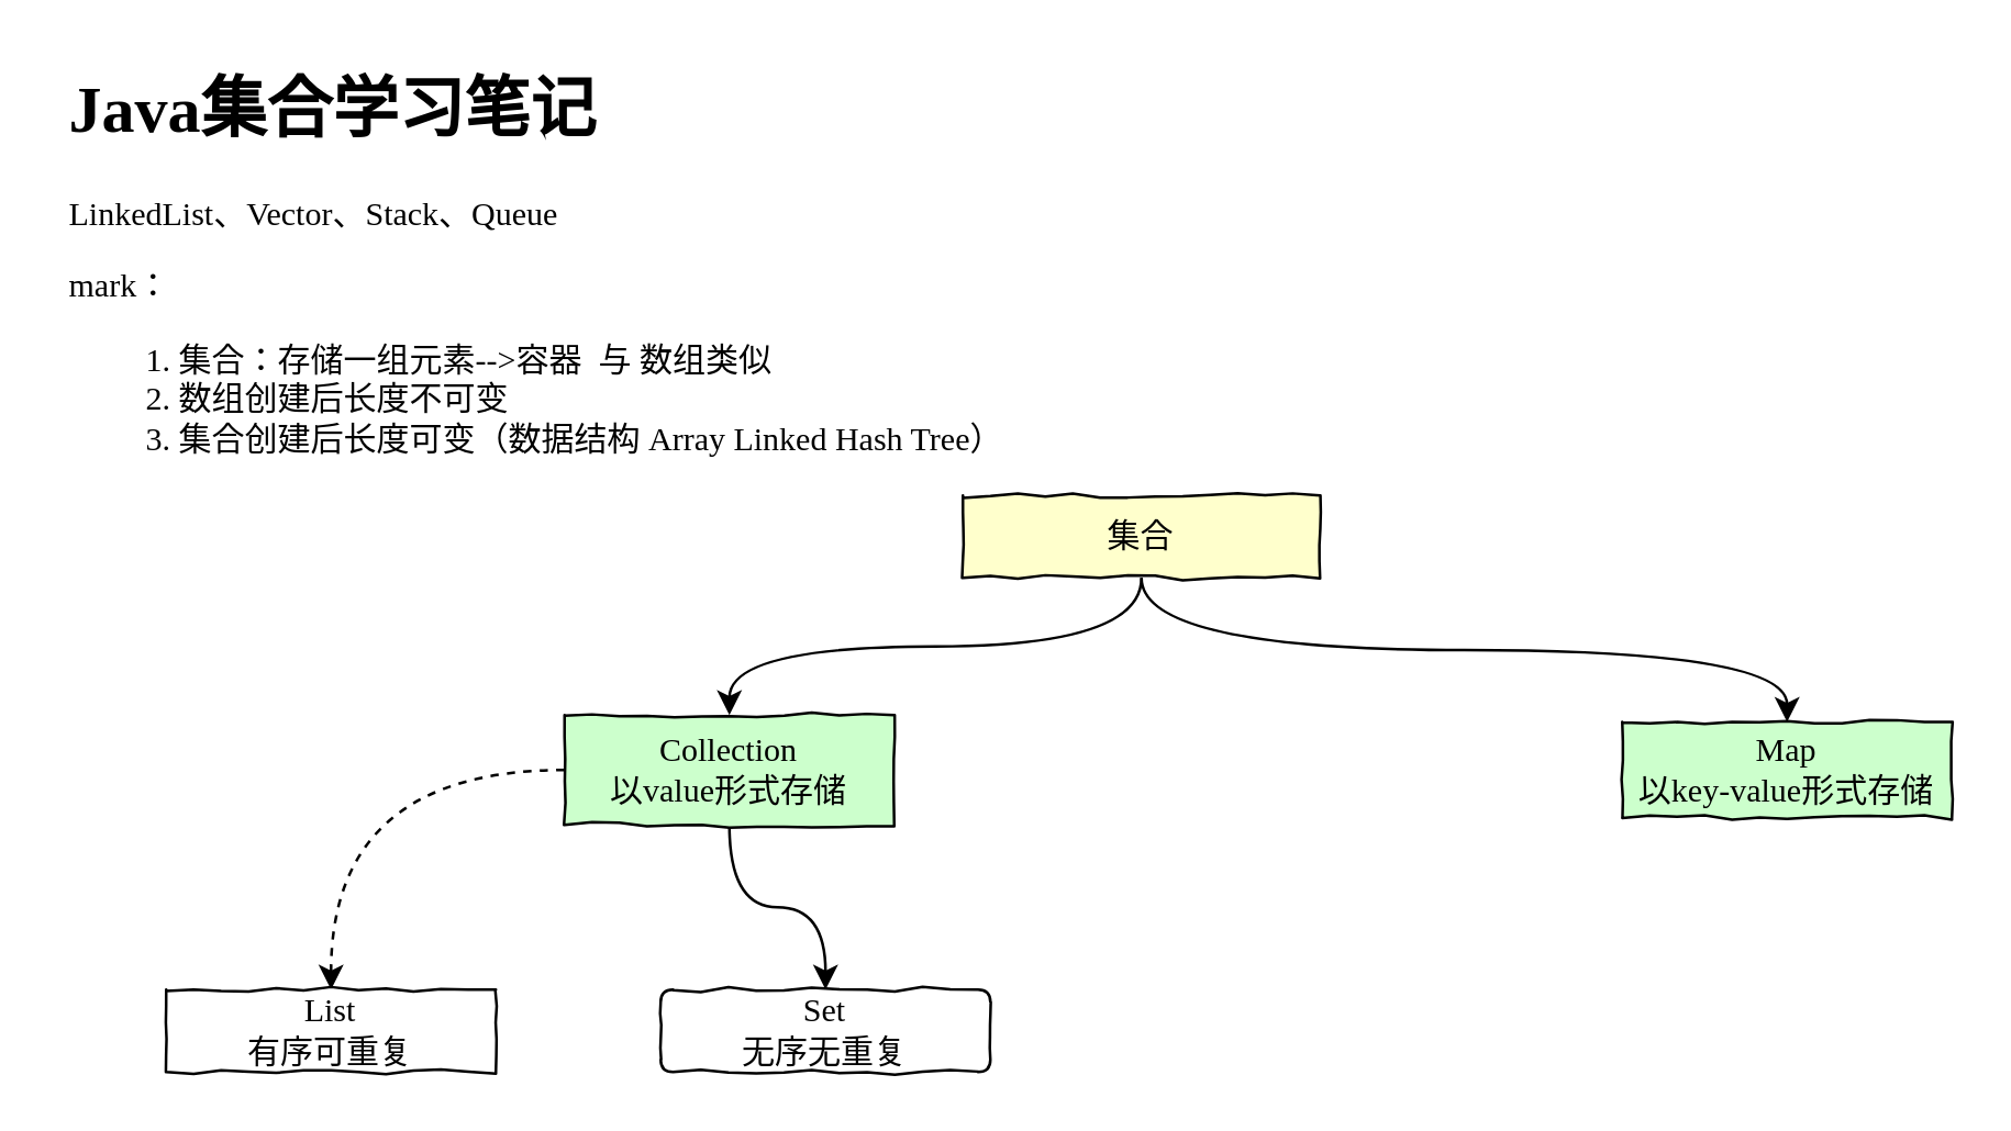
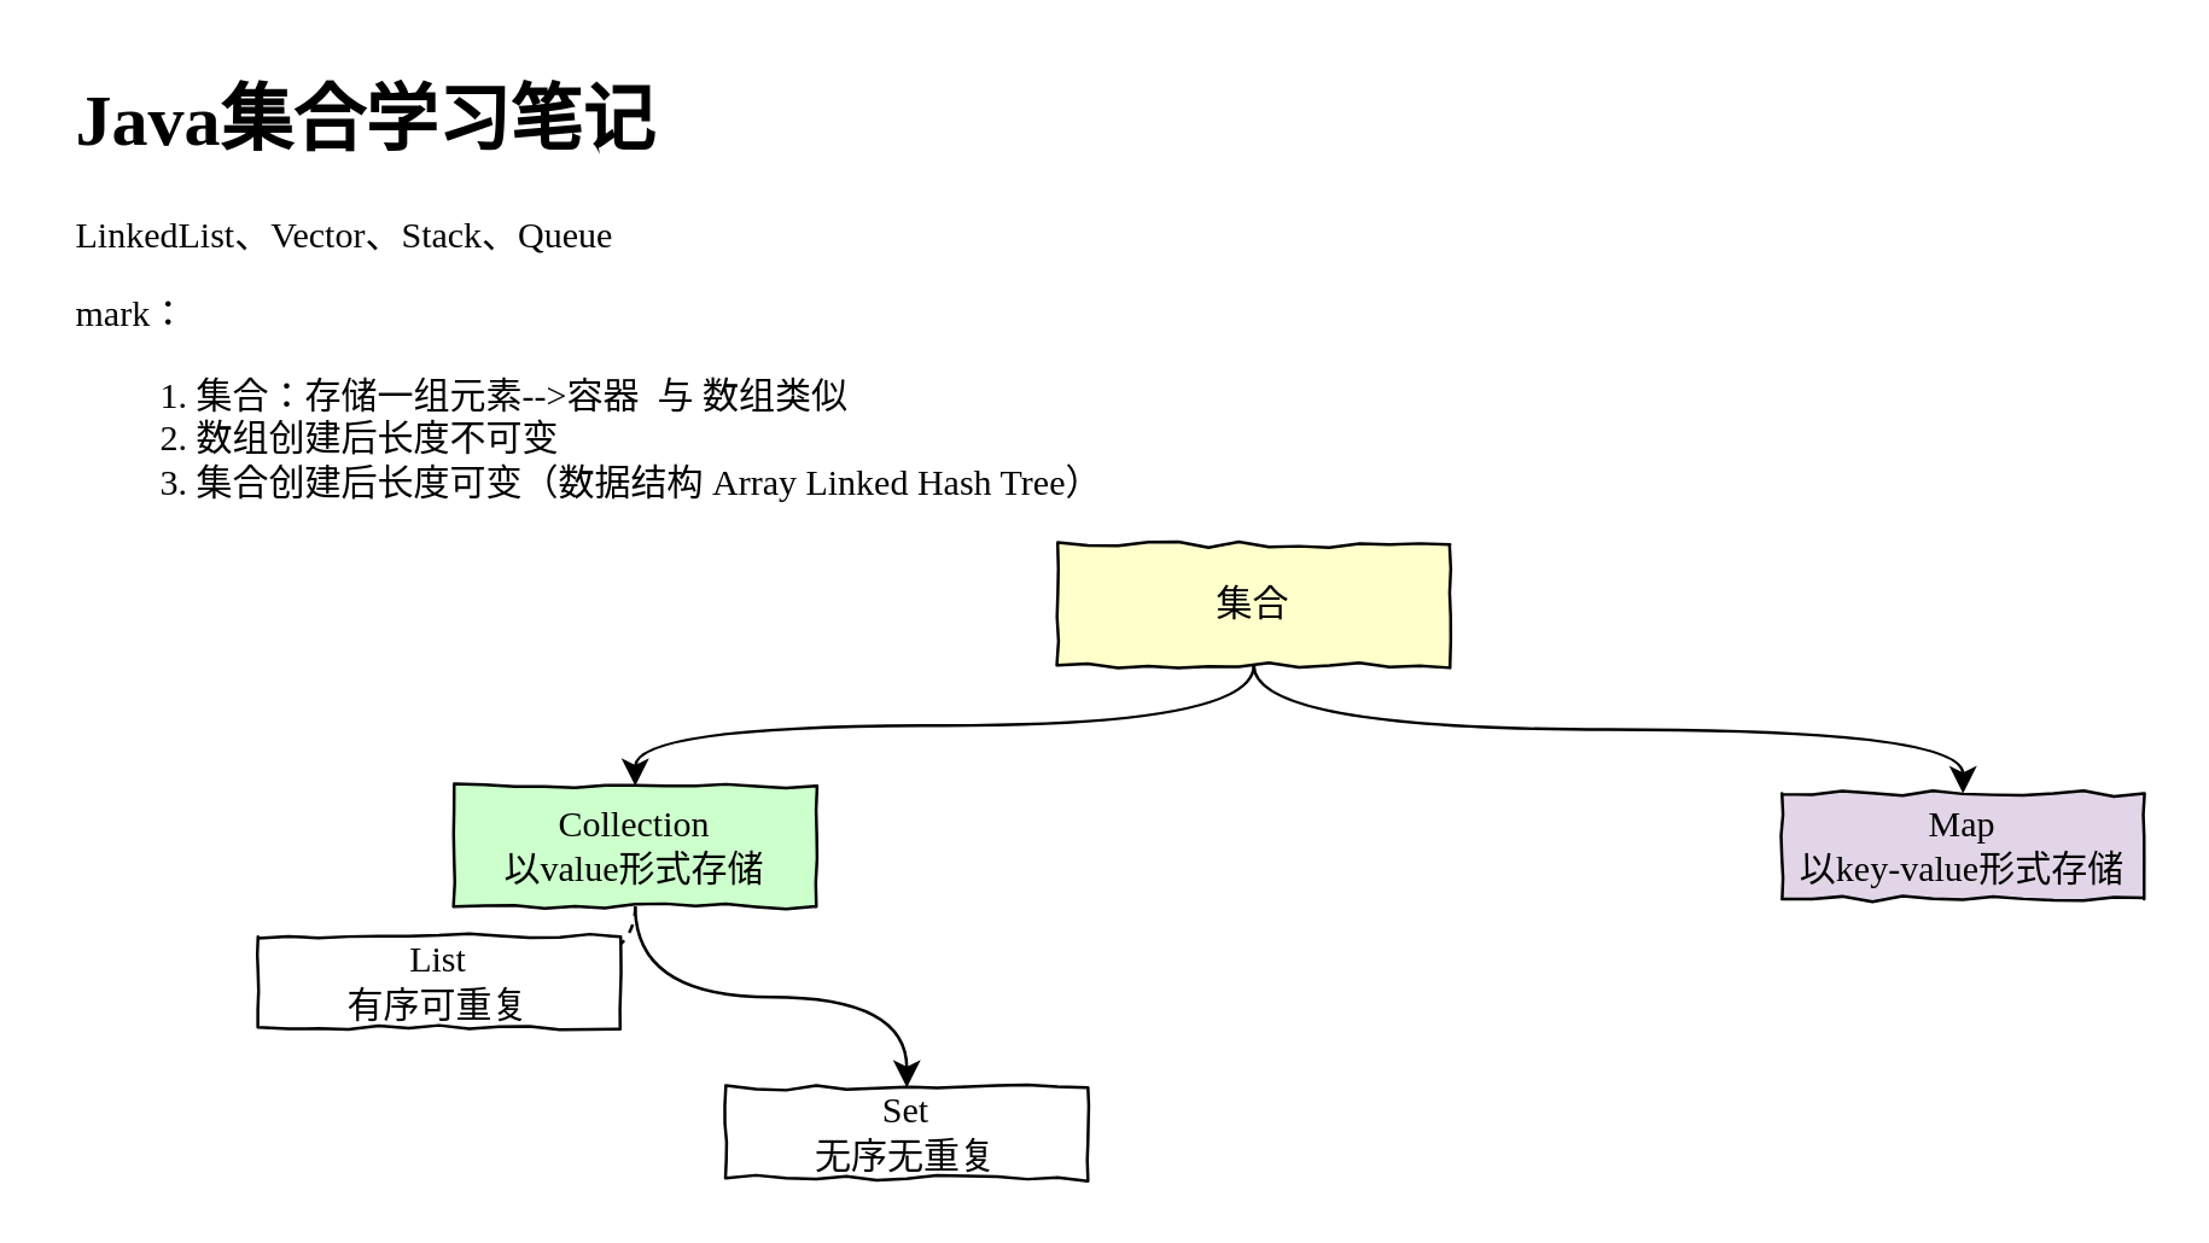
- <mxCell id="11" value="集合" style="rounded=0;whiteSpace=wrap;html=1;comic=1;fontFamily=Comic Sans MS;fillColor=#FFFFCC;" vertex="1" parent="1"><mxGeometry x="350" y="180" width="130" height="30" as="geometry" /></mxCell>
+ <mxCell id="11" value="集合" style="rounded=0;whiteSpace=wrap;html=1;comic=1;fontFamily=Comic Sans MS;fillColor=#FFFFCC;" vertex="1" parent="1"><mxGeometry x="350" y="180" width="130" height="40" as="geometry" /></mxCell>
- <mxCell id="5" value="Collection&lt;br&gt;以value形式存储" style="rounded=0;whiteSpace=wrap;html=1;comic=1;fontFamily=Comic Sans MS;fillColor=#CCFFCC;" vertex="1" parent="1"><mxGeometry x="205" y="260" width="120" height="40" as="geometry" /></mxCell>
+ <mxCell id="5" value="Collection&lt;br&gt;以value形式存储" style="rounded=0;whiteSpace=wrap;html=1;comic=1;fontFamily=Comic Sans MS;fillColor=#CCFFCC;" vertex="1" parent="1"><mxGeometry x="150" y="260" width="120" height="40" as="geometry" /></mxCell>
- <mxCell id="7" value="Map&lt;br&gt;以key-value形式存储" style="rounded=0;whiteSpace=wrap;html=1;comic=1;fontFamily=Comic Sans MS;fillColor=#CCFFCC;" vertex="1" parent="1"><mxGeometry x="590" y="262.5" width="120" height="35" as="geometry" /></mxCell>
+ <mxCell id="7" value="Map&lt;br&gt;以key-value形式存储" style="rounded=0;whiteSpace=wrap;html=1;comic=1;fontFamily=Comic Sans MS;fillColor=#e1d5e7;" vertex="1" parent="1"><mxGeometry x="590" y="262.5" width="120" height="35" as="geometry" /></mxCell>
- <mxCell id="6" value="List&lt;br&gt;有序可重复" style="rounded=0;whiteSpace=wrap;html=1;comic=1;fontFamily=Comic Sans MS;" vertex="1" parent="1"><mxGeometry x="60" y="360" width="120" height="30" as="geometry" /></mxCell>
+ <mxCell id="6" value="List&lt;br&gt;有序可重复" style="rounded=0;whiteSpace=wrap;html=1;comic=1;fontFamily=Comic Sans MS;" vertex="1" parent="1"><mxGeometry x="85" y="310" width="120" height="30" as="geometry" /></mxCell>
- <mxCell id="8" value="Set&lt;br&gt;无序无重复" style="whiteSpace=wrap;html=1;comic=1;fontFamily=Comic Sans MS;rounded=1;" vertex="1" parent="1"><mxGeometry x="240" y="360" width="120" height="30" as="geometry" /></mxCell>
+ <mxCell id="8" value="Set&lt;br&gt;无序无重复" style="rounded=0;whiteSpace=wrap;html=1;comic=1;fontFamily=Comic Sans MS;" vertex="1" parent="1"><mxGeometry x="240" y="360" width="120" height="30" as="geometry" /></mxCell>
